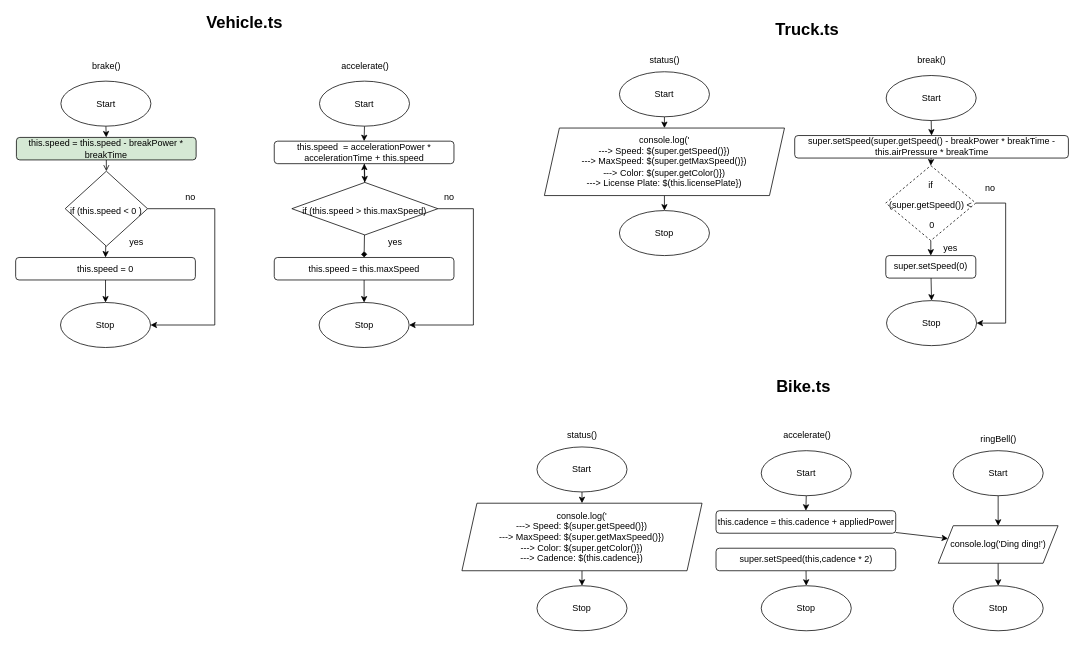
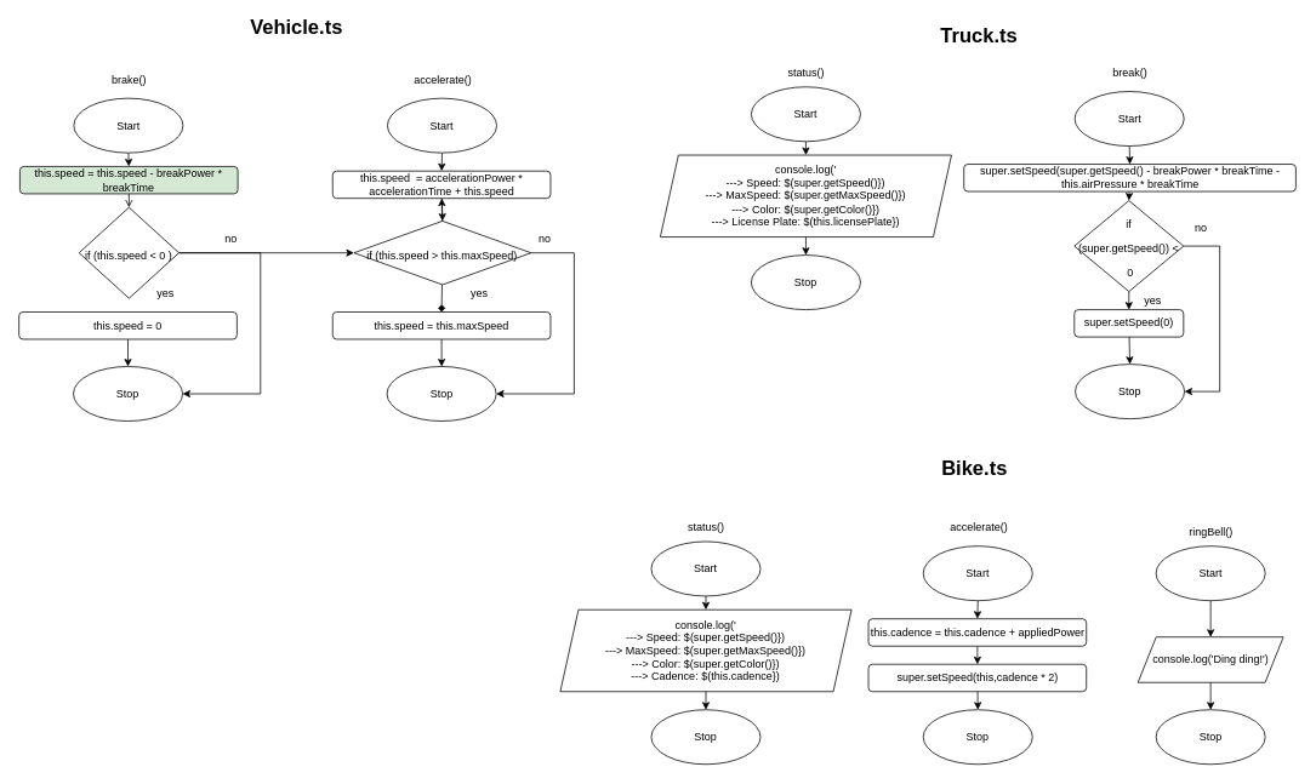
- <mxCell id="38" value="&lt;font style=&quot;font-size: 12px&quot;&gt;if &lt;br&gt;(super.getSpeed()) &amp;lt;&lt;br&gt;&amp;nbsp;0&lt;/font&gt;" style="rhombus;whiteSpace=wrap;html=1;fontSize=22;dashed=1;" parent="1" vertex="1"><mxGeometry x="1180" y="220" width="120" height="100" as="geometry" /></mxCell>
+ <mxCell id="38" value="&lt;font style=&quot;font-size: 12px&quot;&gt;if &lt;br&gt;(super.getSpeed()) &amp;lt;&lt;br&gt;&amp;nbsp;0&lt;/font&gt;" style="rhombus;whiteSpace=wrap;html=1;fontSize=22;" parent="1" vertex="1"><mxGeometry x="1180" y="220" width="120" height="100" as="geometry" /></mxCell>
- <mxCell id="64" style="edgeStyle=none;rounded=0;html=1;entryX=0.5;entryY=0;entryDx=0;entryDy=0;fontSize=12;" parent="1" source="66" target="68" edge="1"><mxGeometry relative="1" as="geometry" /></mxCell>
+ <mxCell id="64" style="edgeStyle=none;rounded=0;html=1;fontSize=12;" parent="1" source="66" target="53" edge="1"><mxGeometry relative="1" as="geometry" /></mxCell>
- <mxCell id="6" style="edgeStyle=none;html=1;" parent="1" source="7" target="16" edge="1"><mxGeometry relative="1" as="geometry" /></mxCell>
+ <mxCell id="6" style="edgeStyle=none;html=1;entryX=0.5;entryY=0;entryDx=0;entryDy=0;" parent="1" source="7" target="10" edge="1"><mxGeometry relative="1" as="geometry" /></mxCell>
